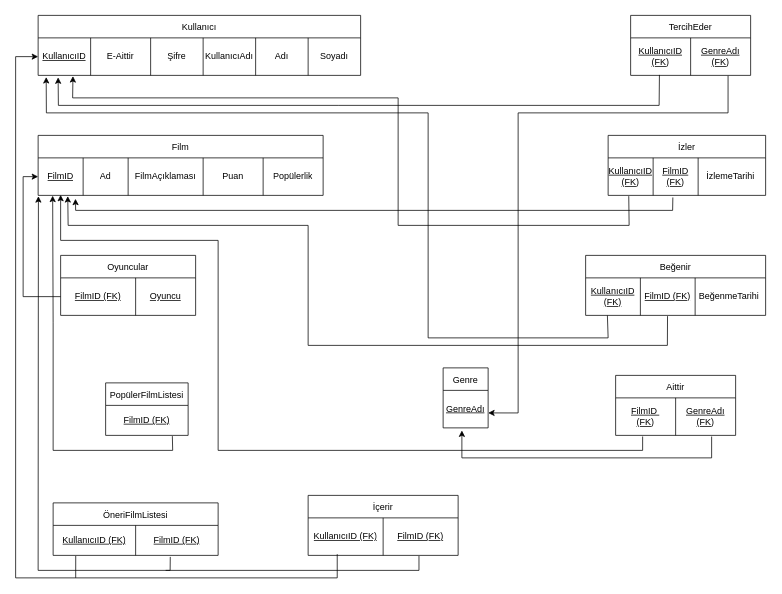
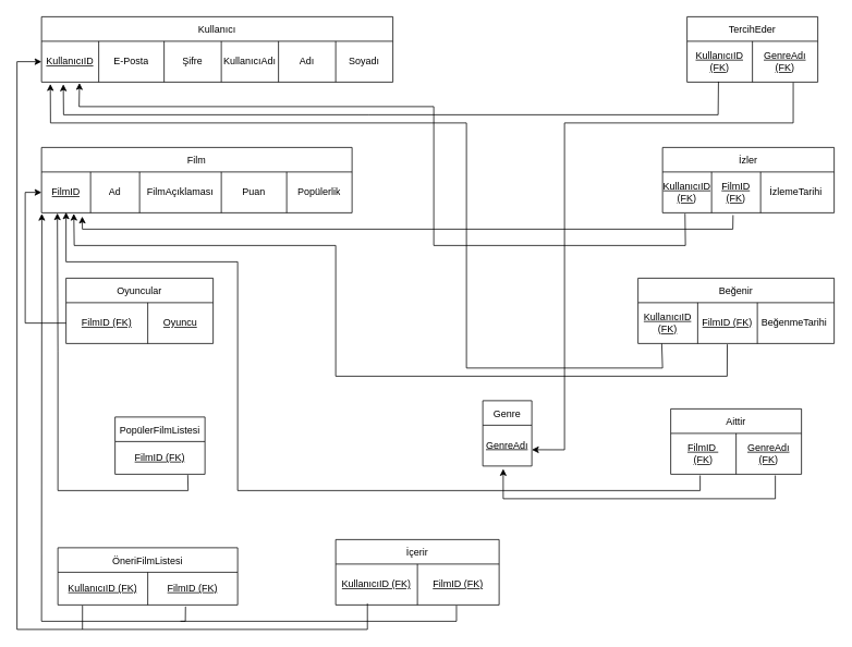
- <mxCell id="5" value="E-Aittir" style="shape=partialRectangle;html=1;whiteSpace=wrap;connectable=0;strokeColor=inherit;overflow=hidden;fillColor=none;top=0;left=0;bottom=0;right=0;pointerEvents=1;" parent="3" vertex="1"><mxGeometry x="70" width="80" height="50" as="geometry"><mxRectangle width="80" height="50" as="alternateBounds" /></mxGeometry></mxCell>
+ <mxCell id="5" value="E-Posta" style="shape=partialRectangle;html=1;whiteSpace=wrap;connectable=0;strokeColor=inherit;overflow=hidden;fillColor=none;top=0;left=0;bottom=0;right=0;pointerEvents=1;" parent="3" vertex="1"><mxGeometry x="70" width="80" height="50" as="geometry"><mxRectangle width="80" height="50" as="alternateBounds" /></mxGeometry></mxCell>
